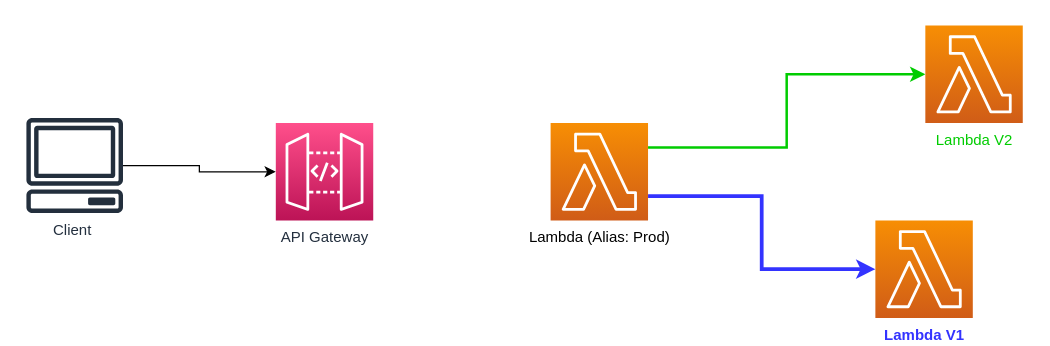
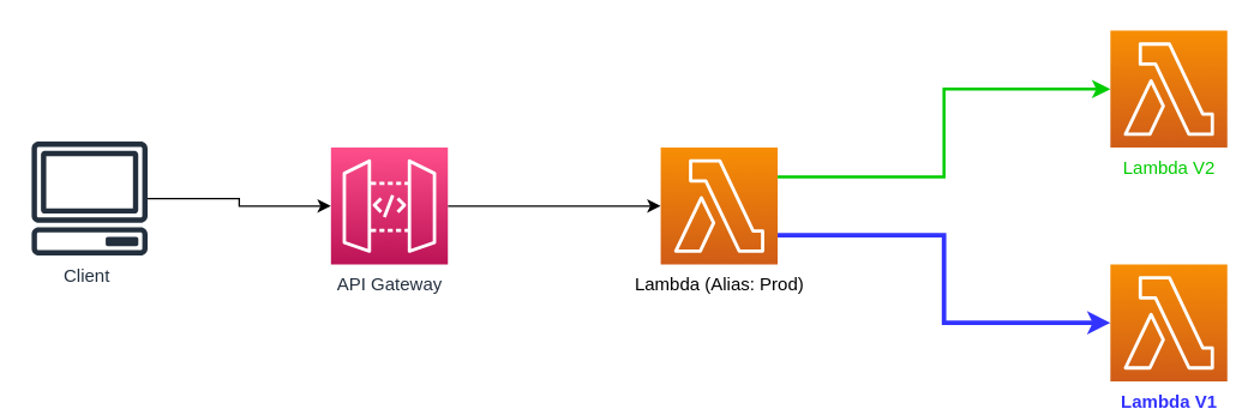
+ <mxCell id="6" style="edgeStyle=orthogonalEdgeStyle;rounded=0;orthogonalLoop=1;jettySize=auto;html=1;" edge="1" parent="1" source="7" target="10"><mxGeometry relative="1" as="geometry" /></mxCell>
- <mxCell id="9" value="Lambda V1" style="sketch=0;points=[[0,0,0],[0.25,0,0],[0.5,0,0],[0.75,0,0],[1,0,0],[0,1,0],[0.25,1,0],[0.5,1,0],[0.75,1,0],[1,1,0],[0,0.25,0],[0,0.5,0],[0,0.75,0],[1,0.25,0],[1,0.5,0],[1,0.75,0]];outlineConnect=0;fontColor=#3333ff;gradientColor=#F78E04;gradientDirection=north;fillColor=#D05C17;strokeColor=#ffffff;dashed=0;verticalLabelPosition=bottom;verticalAlign=top;align=center;html=1;fontSize=12;fontStyle=1;aspect=fixed;shape=mxgraph.aws4.resourceIcon;resIcon=mxgraph.aws4.lambda;" vertex="1" parent="1"><mxGeometry x="700" y="176" width="78" height="78" as="geometry" /></mxCell>
+ <mxCell id="9" value="Lambda V1" style="sketch=0;points=[[0,0,0],[0.25,0,0],[0.5,0,0],[0.75,0,0],[1,0,0],[0,1,0],[0.25,1,0],[0.5,1,0],[0.75,1,0],[1,1,0],[0,0.25,0],[0,0.5,0],[0,0.75,0],[1,0.25,0],[1,0.5,0],[1,0.75,0]];outlineConnect=0;fontColor=#3333ff;gradientColor=#F78E04;gradientDirection=north;fillColor=#D05C17;strokeColor=#ffffff;dashed=0;verticalLabelPosition=bottom;verticalAlign=top;align=center;html=1;fontSize=12;fontStyle=1;aspect=fixed;shape=mxgraph.aws4.resourceIcon;resIcon=mxgraph.aws4.lambda;" vertex="1" parent="1"><mxGeometry x="740" y="176" width="78" height="78" as="geometry" /></mxCell>
